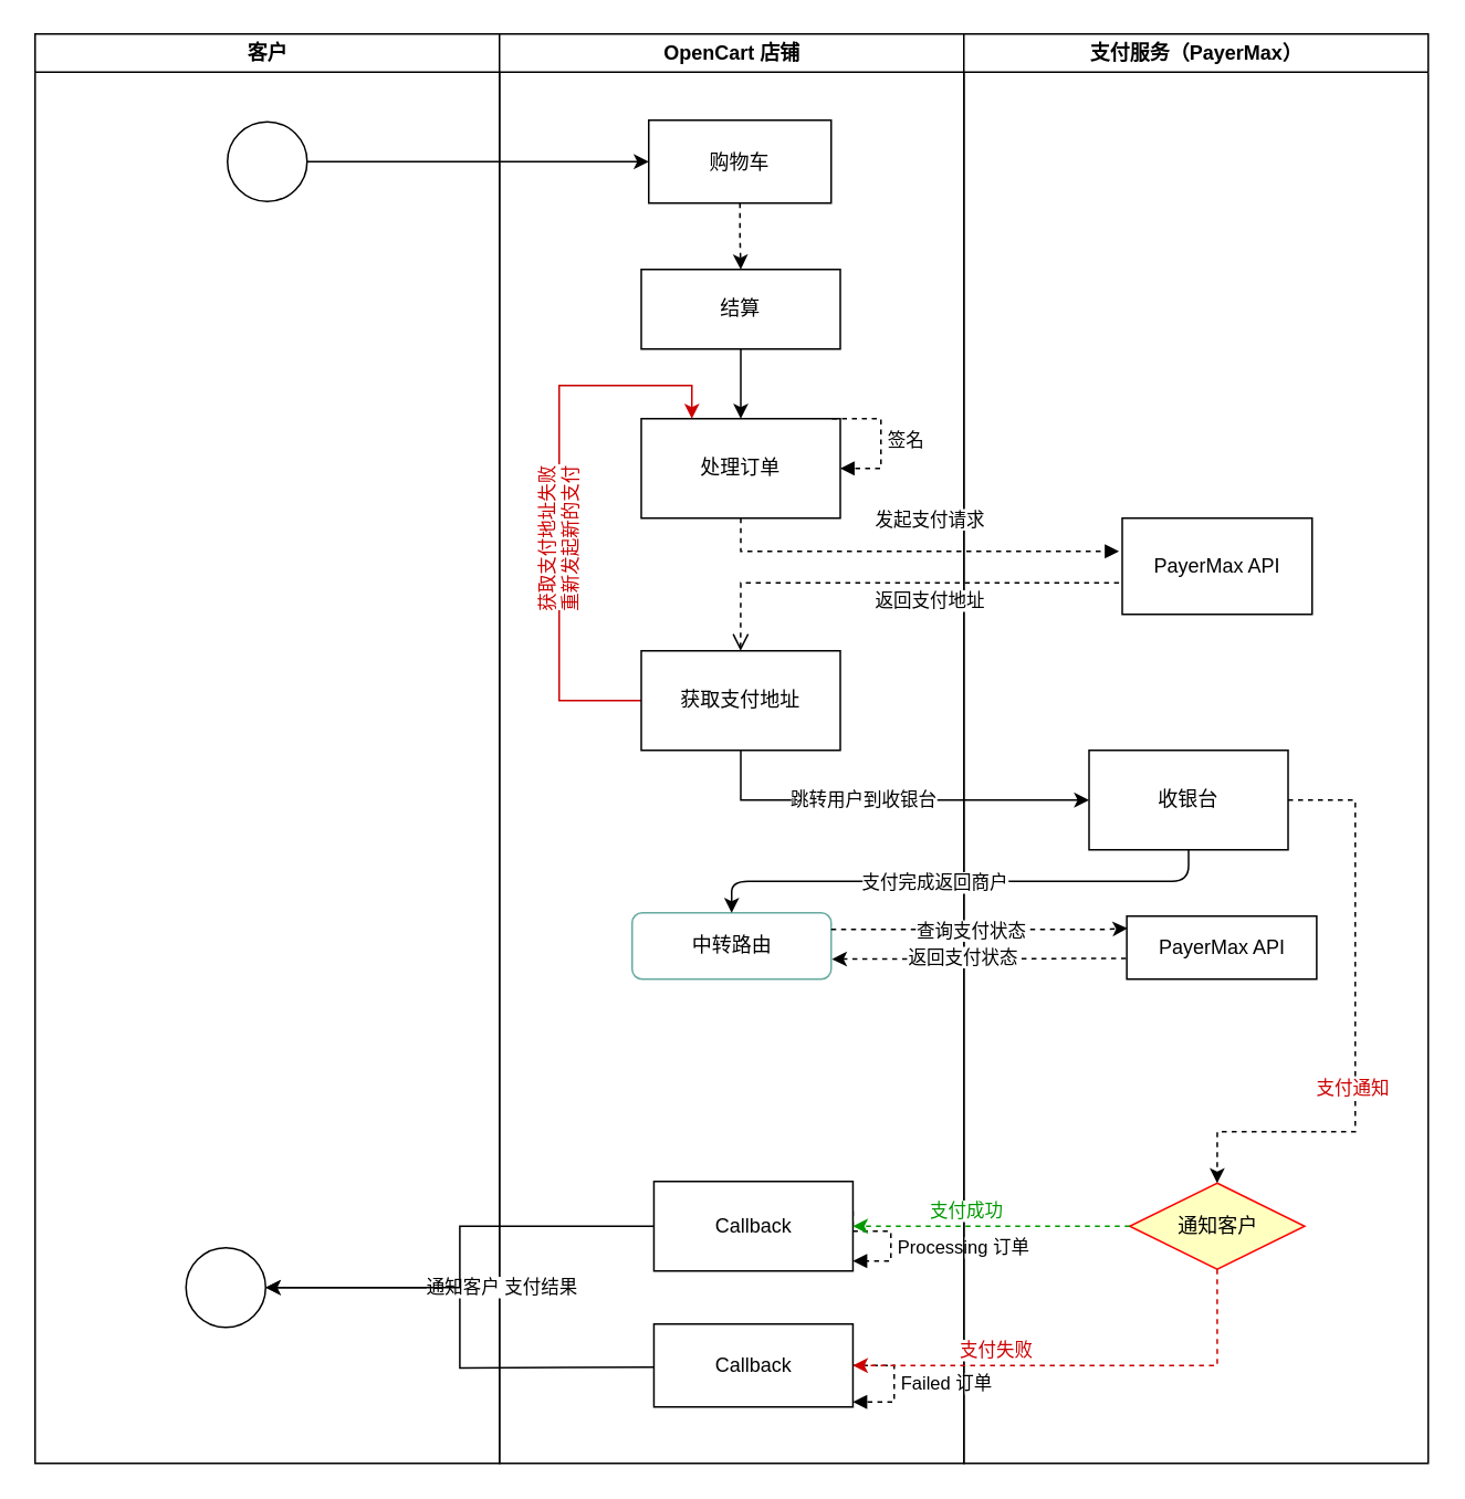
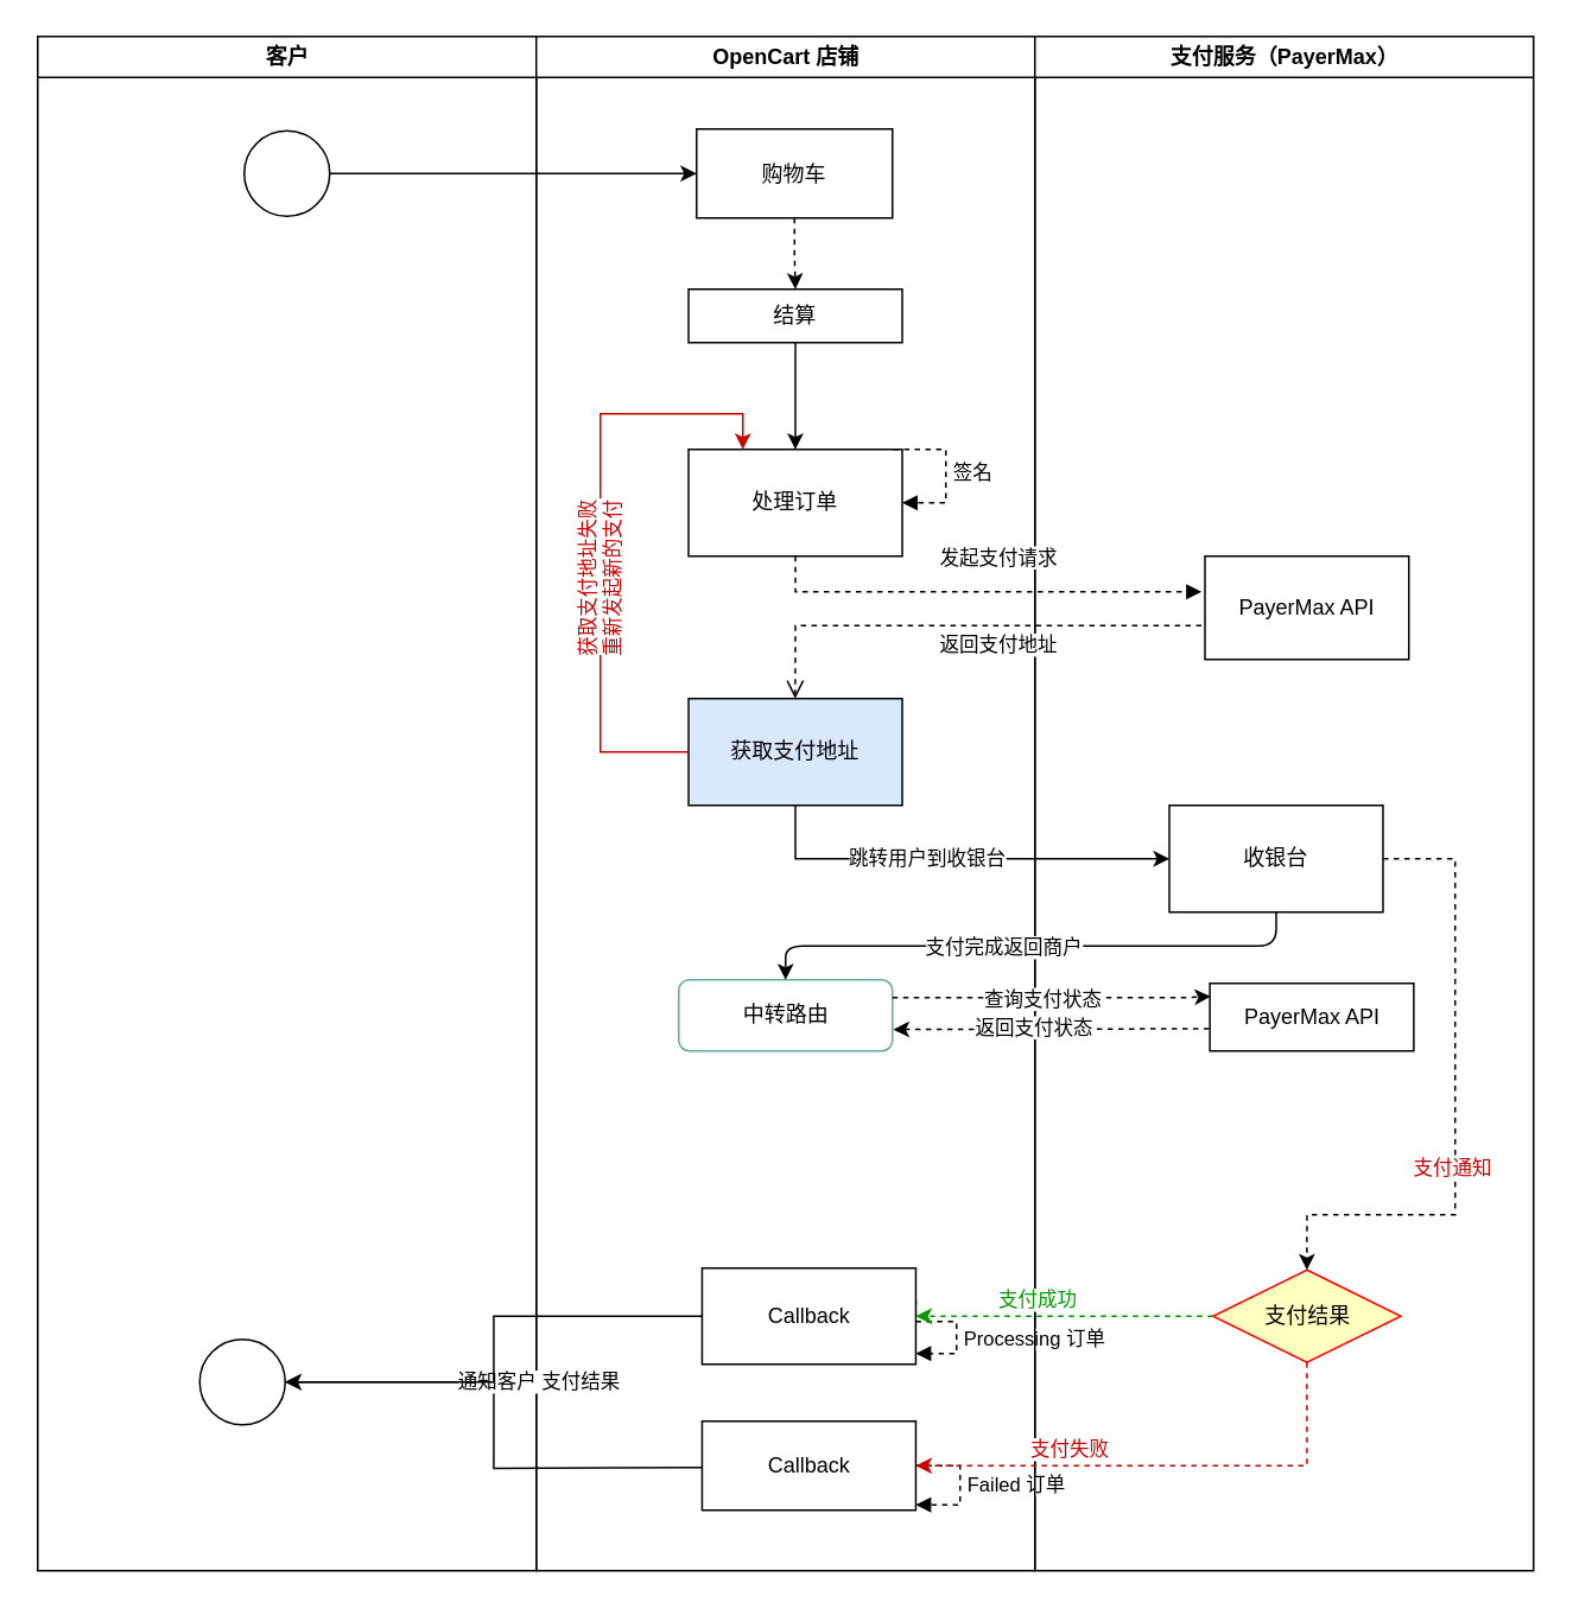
- <mxCell id="17" value="结算" style="rounded=0;whiteSpace=wrap;html=1;" vertex="1" parent="5"><mxGeometry x="85.5" y="142" width="120" height="48" as="geometry" /></mxCell>
+ <mxCell id="17" value="结算" style="rounded=0;whiteSpace=wrap;html=1;" vertex="1" parent="5"><mxGeometry x="85.5" y="142" width="120" height="30" as="geometry" /></mxCell>
- <mxCell id="11" value="获取支付地址" style="rounded=0;whiteSpace=wrap;html=1;" vertex="1" parent="5"><mxGeometry x="85.5" y="372" width="120" height="60" as="geometry" /></mxCell>
+ <mxCell id="11" value="获取支付地址" style="rounded=0;whiteSpace=wrap;html=1;fillColor=#dae8fc;" vertex="1" parent="5"><mxGeometry x="85.5" y="372" width="120" height="60" as="geometry" /></mxCell>
- <mxCell id="22" value="通知客户" style="rhombus;whiteSpace=wrap;html=1;fillColor=#ffffc0;strokeColor=#ff0000;" vertex="1" parent="19"><mxGeometry x="100" y="693" width="105.5" height="52" as="geometry" /></mxCell>
+ <mxCell id="22" value="支付结果" style="rhombus;whiteSpace=wrap;html=1;fillColor=#ffffc0;strokeColor=#ff0000;" vertex="1" parent="19"><mxGeometry x="100" y="693" width="105.5" height="52" as="geometry" /></mxCell>
